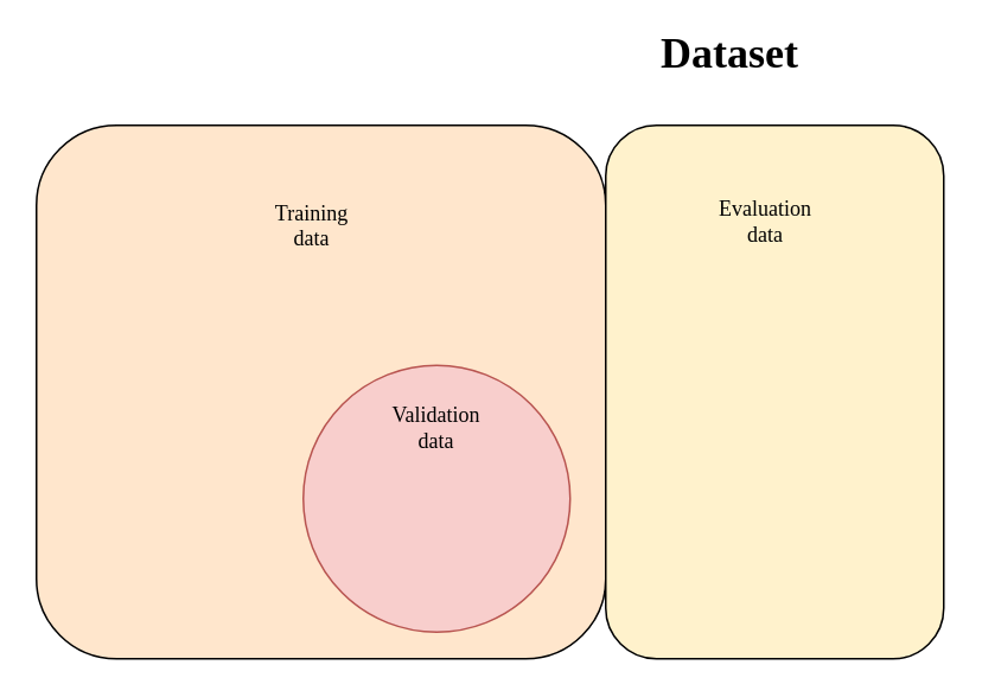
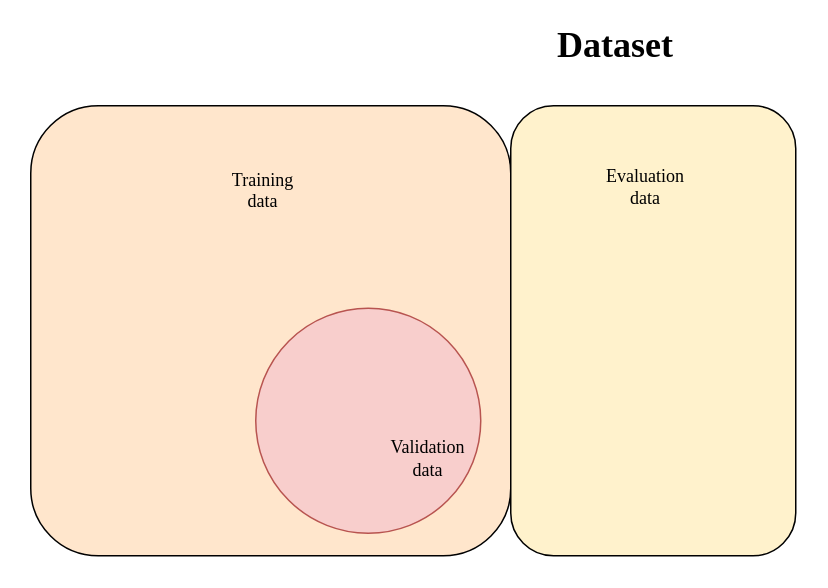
- <mxCell id="6" value="Validation data&lt;br&gt;" style="text;html=1;strokeColor=none;fillColor=none;align=center;verticalAlign=middle;whiteSpace=wrap;rounded=0;fontFamily=Verdana;" vertex="1" parent="1"><mxGeometry x="225" y="230" width="40" height="20" as="geometry" /></mxCell>
+ <mxCell id="6" value="Validation data&lt;br&gt;" style="text;html=1;strokeColor=none;fillColor=none;align=center;verticalAlign=middle;whiteSpace=wrap;rounded=0;fontFamily=Verdana;" vertex="1" parent="1"><mxGeometry x="265" y="295" width="40" height="20" as="geometry" /></mxCell>
